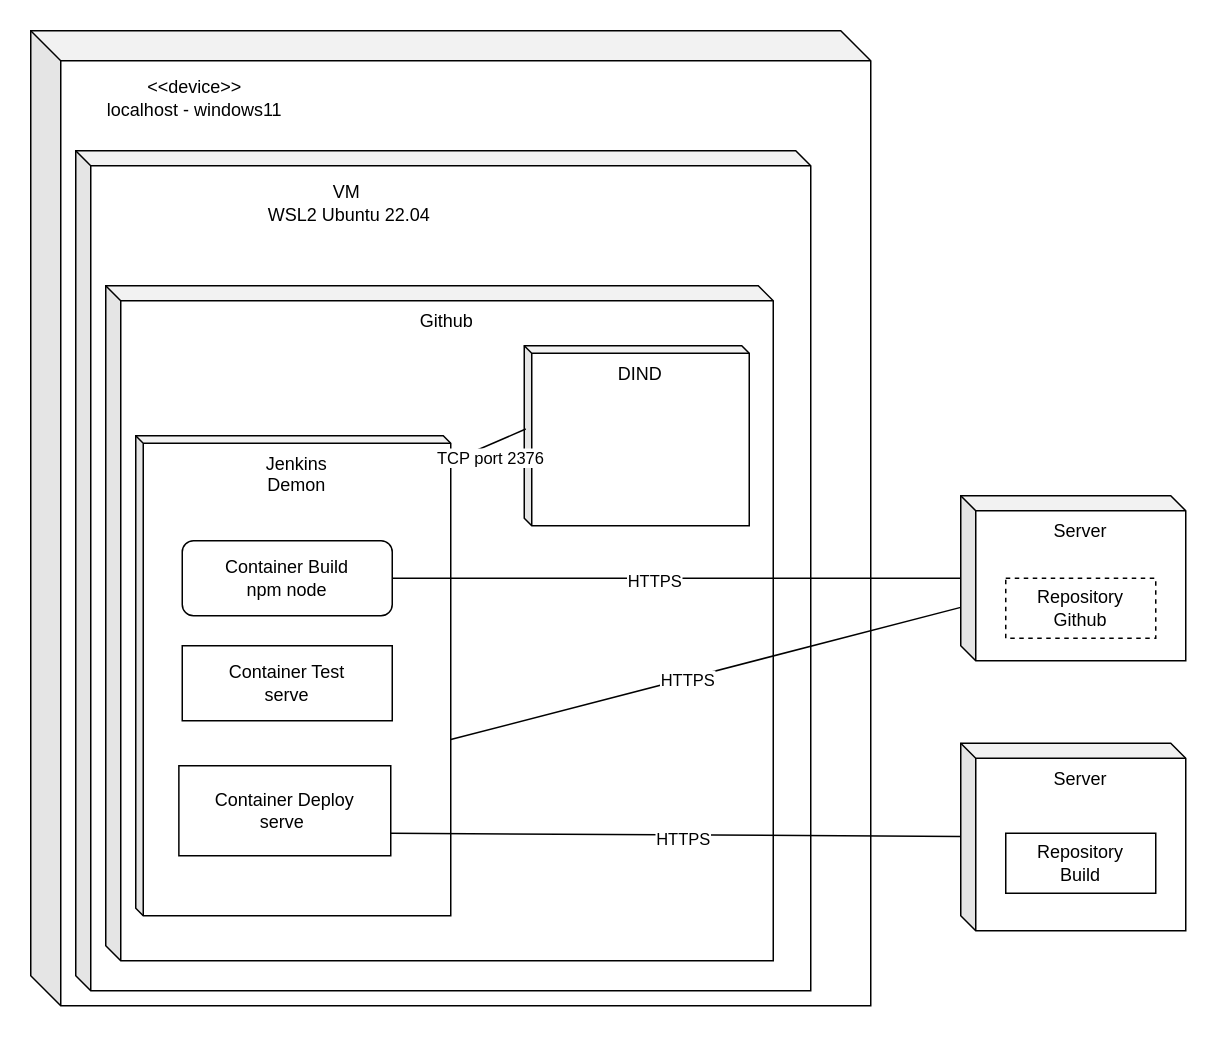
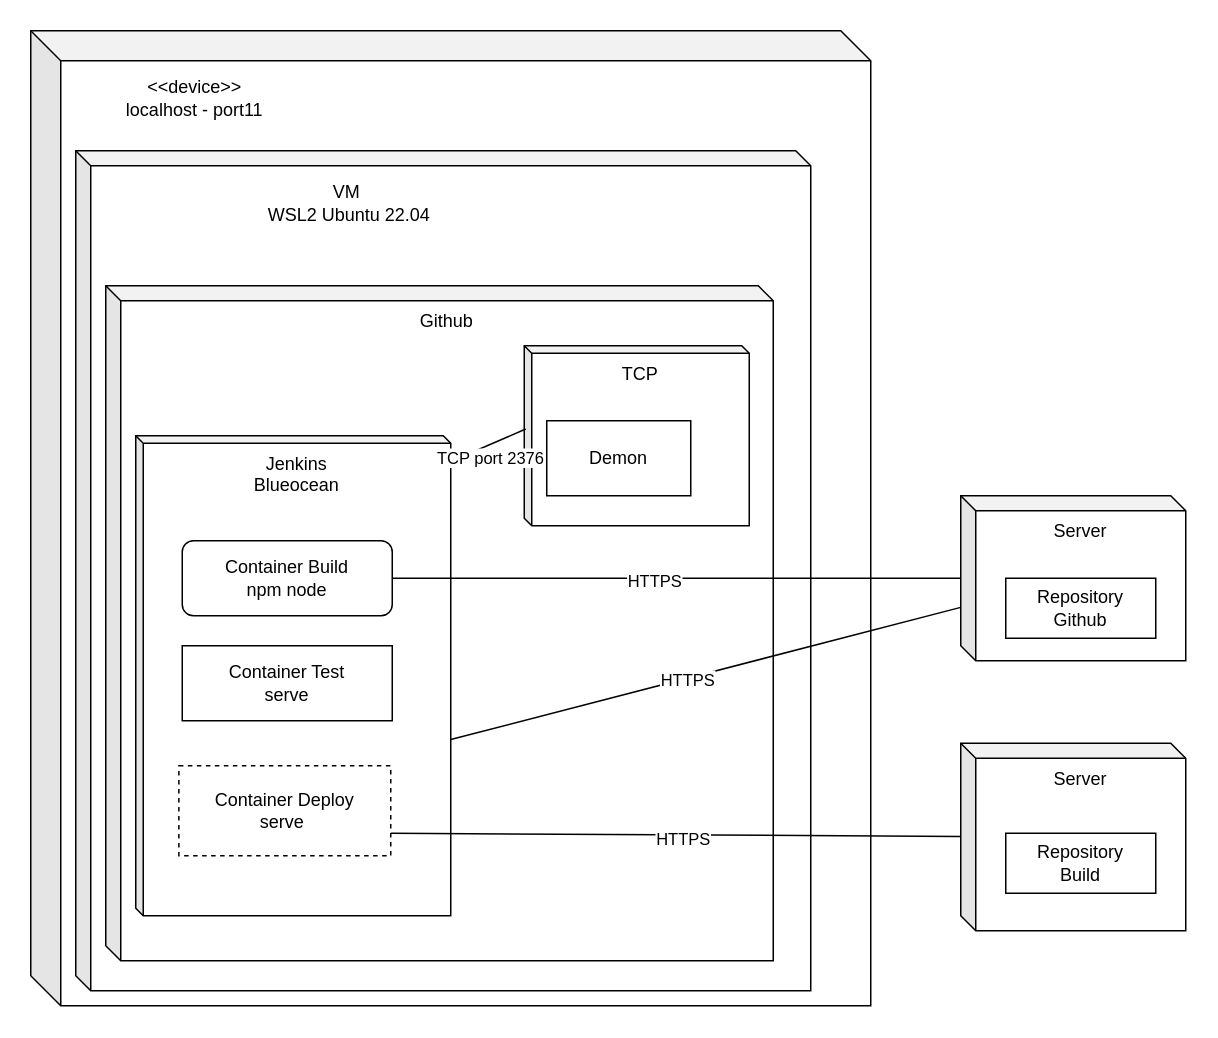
- <mxCell id="3" value="&amp;lt;&amp;lt;device&amp;gt;&amp;gt;&lt;div&gt;localhost - windows11&lt;/div&gt;" style="text;html=1;align=center;verticalAlign=middle;whiteSpace=wrap;rounded=0;" vertex="1" parent="1"><mxGeometry x="70" y="50" width="119" height="30" as="geometry" /></mxCell>
+ <mxCell id="3" value="&amp;lt;&amp;lt;device&amp;gt;&amp;gt;&lt;div&gt;localhost - port11&lt;/div&gt;" style="text;html=1;align=center;verticalAlign=middle;whiteSpace=wrap;rounded=0;" vertex="1" parent="1"><mxGeometry x="70" y="50" width="119" height="30" as="geometry" /></mxCell>
- <mxCell id="10" value="DIND" style="shape=cube;whiteSpace=wrap;html=1;boundedLbl=1;backgroundOutline=1;darkOpacity=0.05;darkOpacity2=0.1;size=5;verticalAlign=top;" vertex="1" parent="1"><mxGeometry x="349" y="230" width="150" height="120" as="geometry" /></mxCell>
+ <mxCell id="10" value="TCP" style="shape=cube;whiteSpace=wrap;html=1;boundedLbl=1;backgroundOutline=1;darkOpacity=0.05;darkOpacity2=0.1;size=5;verticalAlign=top;" vertex="1" parent="1"><mxGeometry x="349" y="230" width="150" height="120" as="geometry" /></mxCell>
+ <mxCell id="13" value="Demon" style="rounded=0;whiteSpace=wrap;html=1;" vertex="1" parent="1"><mxGeometry x="364" y="280" width="96" height="50" as="geometry" /></mxCell>
- <mxCell id="9" value="Jenkins&lt;div&gt;Demon&lt;/div&gt;" style="shape=cube;whiteSpace=wrap;html=1;boundedLbl=1;backgroundOutline=1;darkOpacity=0.05;darkOpacity2=0.1;size=5;verticalAlign=top;" vertex="1" parent="1"><mxGeometry x="90" y="290" width="210" height="320" as="geometry" /></mxCell>
+ <mxCell id="9" value="Jenkins&lt;div&gt;Blueocean&lt;/div&gt;" style="shape=cube;whiteSpace=wrap;html=1;boundedLbl=1;backgroundOutline=1;darkOpacity=0.05;darkOpacity2=0.1;size=5;verticalAlign=top;" vertex="1" parent="1"><mxGeometry x="90" y="290" width="210" height="320" as="geometry" /></mxCell>
- <mxCell id="24" value="Repository&lt;div&gt;Github&lt;/div&gt;" style="rounded=0;whiteSpace=wrap;html=1;dashed=1;" vertex="1" parent="1"><mxGeometry x="670" y="385" width="100" height="40" as="geometry" /></mxCell>
+ <mxCell id="24" value="Repository&lt;div&gt;Github&lt;/div&gt;" style="rounded=0;whiteSpace=wrap;html=1;" vertex="1" parent="1"><mxGeometry x="670" y="385" width="100" height="40" as="geometry" /></mxCell>
- <mxCell id="16" value="Container&amp;nbsp;&lt;span style=&quot;background-color: initial;&quot;&gt;Deploy&lt;/span&gt;&lt;div&gt;&lt;div&gt;serve&amp;nbsp;&lt;/div&gt;&lt;/div&gt;" style="rounded=0;whiteSpace=wrap;html=1;" vertex="1" parent="1"><mxGeometry x="118.75" y="510" width="141.25" height="60" as="geometry" /></mxCell>
+ <mxCell id="16" value="Container&amp;nbsp;&lt;span style=&quot;background-color: initial;&quot;&gt;Deploy&lt;/span&gt;&lt;div&gt;&lt;div&gt;serve&amp;nbsp;&lt;/div&gt;&lt;/div&gt;" style="rounded=0;whiteSpace=wrap;html=1;dashed=1;" vertex="1" parent="1"><mxGeometry x="118.75" y="510" width="141.25" height="60" as="geometry" /></mxCell>
